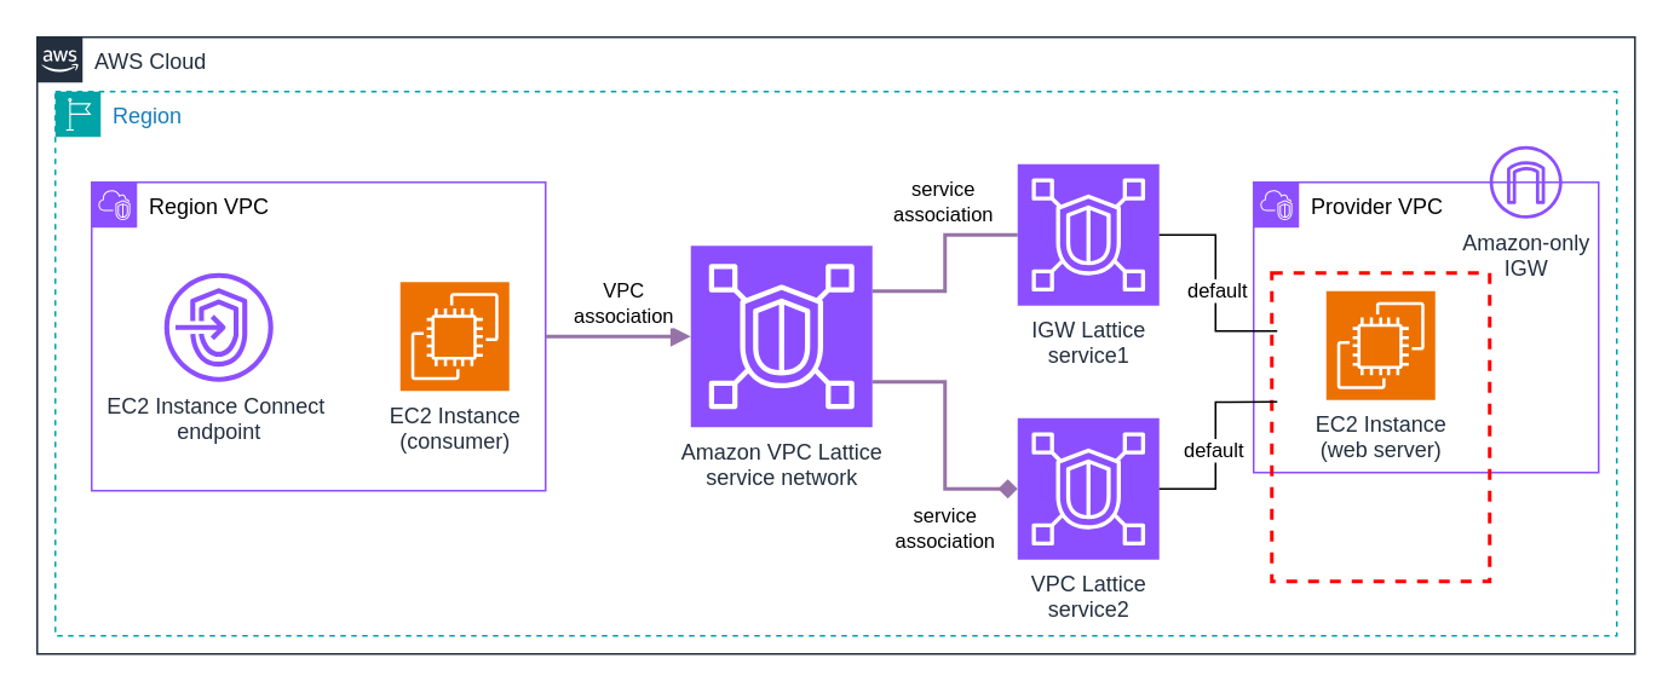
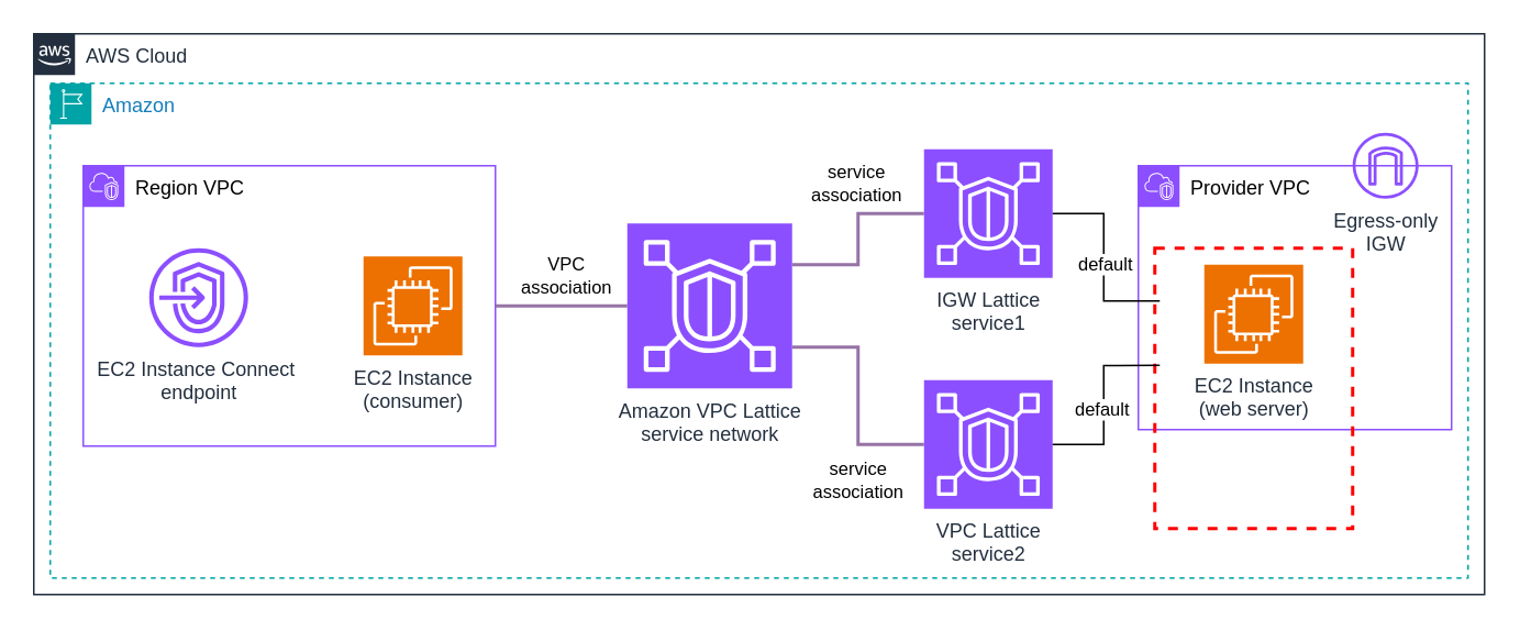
- <mxCell id="3" value="Region" style="points=[[0,0],[0.25,0],[0.5,0],[0.75,0],[1,0],[1,0.25],[1,0.5],[1,0.75],[1,1],[0.75,1],[0.5,1],[0.25,1],[0,1],[0,0.75],[0,0.5],[0,0.25]];outlineConnect=0;gradientColor=none;html=1;whiteSpace=wrap;fontSize=12;fontStyle=0;container=1;pointerEvents=0;collapsible=0;recursiveResize=0;shape=mxgraph.aws4.group;grIcon=mxgraph.aws4.group_region;strokeColor=#00A4A6;fillColor=none;verticalAlign=top;align=left;spacingLeft=30;fontColor=#147EBA;dashed=1;" vertex="1" parent="2"><mxGeometry x="10" y="30" width="860" height="300" as="geometry" /></mxCell>
+ <mxCell id="3" value="Amazon" style="points=[[0,0],[0.25,0],[0.5,0],[0.75,0],[1,0],[1,0.25],[1,0.5],[1,0.75],[1,1],[0.75,1],[0.5,1],[0.25,1],[0,1],[0,0.75],[0,0.5],[0,0.25]];outlineConnect=0;gradientColor=none;html=1;whiteSpace=wrap;fontSize=12;fontStyle=0;container=1;pointerEvents=0;collapsible=0;recursiveResize=0;shape=mxgraph.aws4.group;grIcon=mxgraph.aws4.group_region;strokeColor=#00A4A6;fillColor=none;verticalAlign=top;align=left;spacingLeft=30;fontColor=#147EBA;dashed=1;" vertex="1" parent="2"><mxGeometry x="10" y="30" width="860" height="300" as="geometry" /></mxCell>
- <mxCell id="18" value="Amazon-only&lt;div&gt;IGW&lt;/div&gt;" style="sketch=0;outlineConnect=0;fontColor=#232F3E;gradientColor=none;fillColor=#8C4FFF;strokeColor=none;dashed=0;verticalLabelPosition=bottom;verticalAlign=top;align=center;html=1;fontSize=12;fontStyle=0;aspect=fixed;pointerEvents=1;shape=mxgraph.aws4.internet_gateway;" vertex="1" parent="16"><mxGeometry x="130" y="-20" width="40" height="40" as="geometry" /></mxCell>
+ <mxCell id="18" value="Egress-only&lt;div&gt;IGW&lt;/div&gt;" style="sketch=0;outlineConnect=0;fontColor=#232F3E;gradientColor=none;fillColor=#8C4FFF;strokeColor=none;dashed=0;verticalLabelPosition=bottom;verticalAlign=top;align=center;html=1;fontSize=12;fontStyle=0;aspect=fixed;pointerEvents=1;shape=mxgraph.aws4.internet_gateway;" vertex="1" parent="16"><mxGeometry x="130" y="-20" width="40" height="40" as="geometry" /></mxCell>
- <mxCell id="12" style="edgeStyle=orthogonalEdgeStyle;rounded=0;orthogonalLoop=1;jettySize=auto;html=1;exitX=1;exitY=0.5;exitDx=0;exitDy=0;entryX=0;entryY=0.5;entryDx=0;entryDy=0;entryPerimeter=0;strokeWidth=2;endArrow=block;startFill=0;fillColor=#e1d5e7;strokeColor=#9673a6;" edge="1" parent="3" source="4" target="11"><mxGeometry relative="1" as="geometry" /></mxCell>
+ <mxCell id="12" style="edgeStyle=orthogonalEdgeStyle;rounded=0;orthogonalLoop=1;jettySize=auto;html=1;exitX=1;exitY=0.5;exitDx=0;exitDy=0;entryX=0;entryY=0.5;entryDx=0;entryDy=0;entryPerimeter=0;strokeWidth=2;endArrow=none;startFill=0;fillColor=#e1d5e7;strokeColor=#9673a6;" edge="1" parent="3" source="4" target="11"><mxGeometry relative="1" as="geometry" /></mxCell>
- <mxCell id="9" style="edgeStyle=orthogonalEdgeStyle;rounded=0;orthogonalLoop=1;jettySize=auto;html=1;exitX=1;exitY=0.75;exitDx=0;exitDy=0;exitPerimeter=0;fillColor=#e1d5e7;strokeColor=#9673a6;strokeWidth=2;endArrow=diamond;startFill=0;" edge="1" parent="3" source="11" target="15"><mxGeometry relative="1" as="geometry" /></mxCell>
+ <mxCell id="9" style="edgeStyle=orthogonalEdgeStyle;rounded=0;orthogonalLoop=1;jettySize=auto;html=1;exitX=1;exitY=0.75;exitDx=0;exitDy=0;exitPerimeter=0;fillColor=#e1d5e7;strokeColor=#9673a6;strokeWidth=2;endArrow=none;startFill=0;" edge="1" parent="3" source="11" target="15"><mxGeometry relative="1" as="geometry" /></mxCell>
